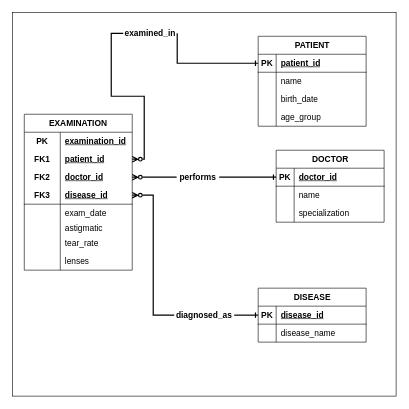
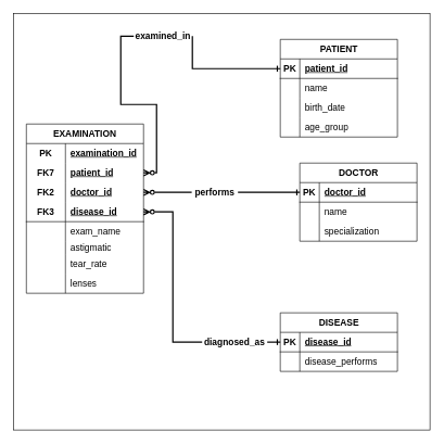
- <mxCell id="38" value="FK1" style="shape=partialRectangle;connectable=0;fillColor=none;top=0;left=0;bottom=0;right=0;fontStyle=1;overflow=hidden;html=1;whiteSpace=wrap;fontColor=light-dark(#000000,#000000);strokeColor=light-dark(#000000,#000000);fontSize=14;" vertex="1" parent="37"><mxGeometry width="60" height="30" as="geometry"><mxRectangle width="60" height="30" as="alternateBounds" /></mxGeometry></mxCell>
+ <mxCell id="38" value="FK7" style="shape=partialRectangle;connectable=0;fillColor=none;top=0;left=0;bottom=0;right=0;fontStyle=1;overflow=hidden;html=1;whiteSpace=wrap;fontColor=light-dark(#000000,#000000);strokeColor=light-dark(#000000,#000000);fontSize=14;" vertex="1" parent="37"><mxGeometry width="60" height="30" as="geometry"><mxRectangle width="60" height="30" as="alternateBounds" /></mxGeometry></mxCell>
- <mxCell id="48" value="exam_date" style="shape=partialRectangle;connectable=0;fillColor=none;top=0;left=0;bottom=0;right=0;align=left;spacingLeft=6;overflow=hidden;html=1;whiteSpace=wrap;fontColor=light-dark(#000000,#000000);strokeColor=light-dark(#000000,#000000);fontSize=14;" vertex="1" parent="46"><mxGeometry x="60" width="120" height="30" as="geometry"><mxRectangle width="120" height="30" as="alternateBounds" /></mxGeometry></mxCell>
+ <mxCell id="48" value="exam_name" style="shape=partialRectangle;connectable=0;fillColor=none;top=0;left=0;bottom=0;right=0;align=left;spacingLeft=6;overflow=hidden;html=1;whiteSpace=wrap;fontColor=light-dark(#000000,#000000);strokeColor=light-dark(#000000,#000000);fontSize=14;" vertex="1" parent="46"><mxGeometry x="60" width="120" height="30" as="geometry"><mxRectangle width="120" height="30" as="alternateBounds" /></mxGeometry></mxCell>
- <mxCell id="66" value="&lt;b&gt;&lt;font style=&quot;font-size: 14px;&quot;&gt;diagnosed_as&lt;/font&gt;&lt;/b&gt;" style="text;html=1;whiteSpace=wrap;strokeColor=none;fillColor=none;align=center;verticalAlign=middle;rounded=0;fontColor=light-dark(#000000,#000000);" vertex="1" parent="1"><mxGeometry x="290" y="510" width="100" height="30" as="geometry" /></mxCell>
+ <mxCell id="66" value="&lt;b&gt;&lt;font style=&quot;font-size: 14px;&quot;&gt;diagnosed_as&lt;/font&gt;&lt;/b&gt;" style="text;html=1;whiteSpace=wrap;strokeColor=none;fillColor=none;align=center;verticalAlign=middle;rounded=0;fontColor=light-dark(#000000,#000000);" vertex="1" parent="1"><mxGeometry x="310" y="510" width="100" height="30" as="geometry" /></mxCell>
- <mxCell id="32" value="disease_name" style="shape=partialRectangle;connectable=0;fillColor=none;top=0;left=0;bottom=0;right=0;align=left;spacingLeft=6;overflow=hidden;whiteSpace=wrap;html=1;fontColor=light-dark(#000000,#000000);strokeColor=light-dark(#000000,#000000);fontSize=14;" vertex="1" parent="30"><mxGeometry x="30" width="150" height="30" as="geometry"><mxRectangle width="150" height="30" as="alternateBounds" /></mxGeometry></mxCell>
+ <mxCell id="32" value="disease_performs" style="shape=partialRectangle;connectable=0;fillColor=none;top=0;left=0;bottom=0;right=0;align=left;spacingLeft=6;overflow=hidden;whiteSpace=wrap;html=1;fontColor=light-dark(#000000,#000000);strokeColor=light-dark(#000000,#000000);fontSize=14;" vertex="1" parent="30"><mxGeometry x="30" width="150" height="30" as="geometry"><mxRectangle width="150" height="30" as="alternateBounds" /></mxGeometry></mxCell>
